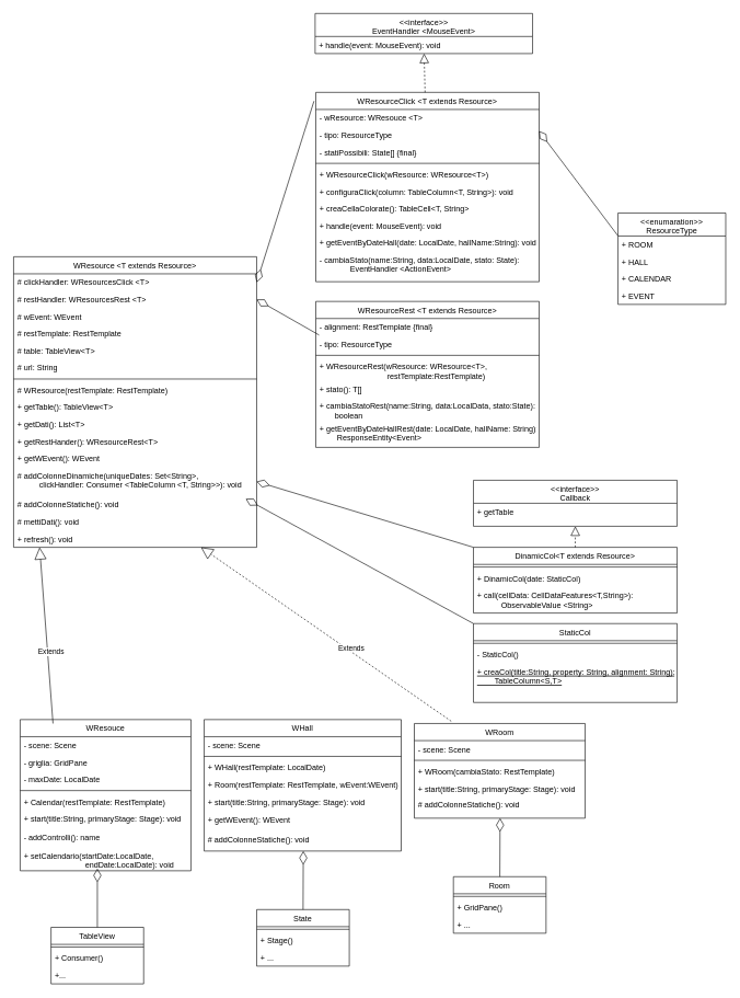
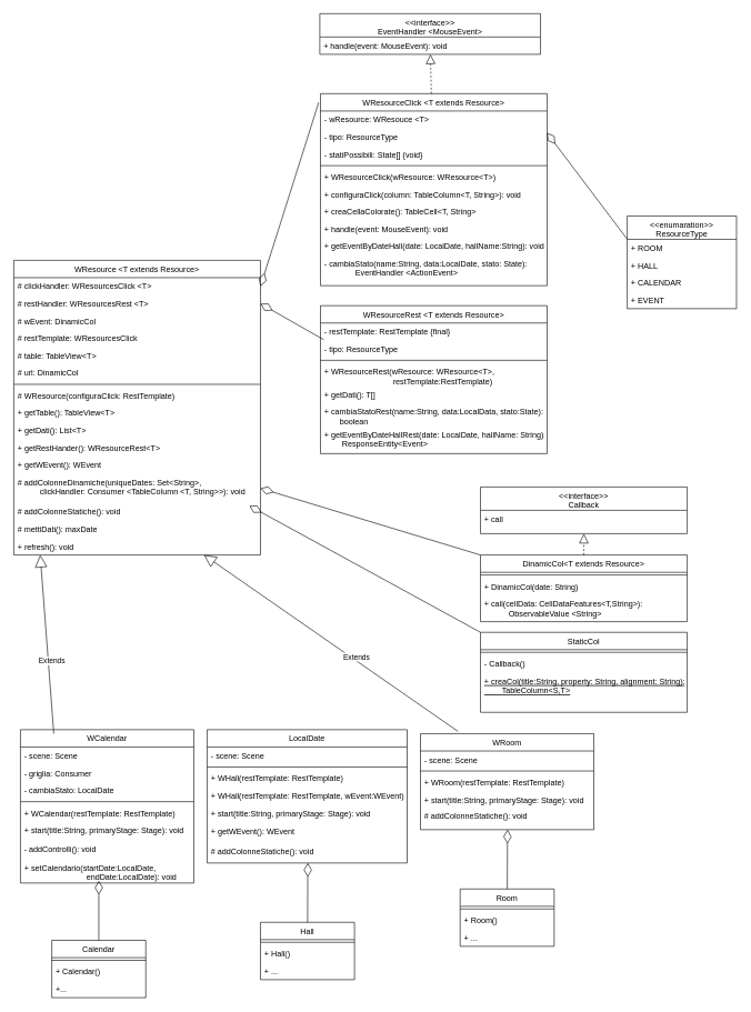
- <mxCell id="22" value="- statiPossibili: State[] {final}" style="text;align=left;verticalAlign=top;spacingLeft=4;spacingRight=4;overflow=hidden;rotatable=0;points=[[0,0.5],[1,0.5]];portConstraint=eastwest;fontStyle=0" parent="19" vertex="1"><mxGeometry y="78" width="340" height="26" as="geometry" /></mxCell>
+ <mxCell id="22" value="- statiPossibili: State[] {void}" style="text;align=left;verticalAlign=top;spacingLeft=4;spacingRight=4;overflow=hidden;rotatable=0;points=[[0,0.5],[1,0.5]];portConstraint=eastwest;fontStyle=0" parent="19" vertex="1"><mxGeometry y="78" width="340" height="26" as="geometry" /></mxCell>
- <mxCell id="5" value="# wEvent: WEvent" style="text;align=left;verticalAlign=top;spacingLeft=4;spacingRight=4;overflow=hidden;rotatable=0;points=[[0,0.5],[1,0.5]];portConstraint=eastwest;fontStyle=0" parent="2" vertex="1"><mxGeometry y="78" width="370" height="26" as="geometry" /></mxCell>
+ <mxCell id="5" value="# wEvent: DinamicCol" style="text;align=left;verticalAlign=top;spacingLeft=4;spacingRight=4;overflow=hidden;rotatable=0;points=[[0,0.5],[1,0.5]];portConstraint=eastwest;fontStyle=0" parent="2" vertex="1"><mxGeometry y="78" width="370" height="26" as="geometry" /></mxCell>
- <mxCell id="41" value="- alignment: RestTemplate {final}" style="text;align=left;verticalAlign=top;spacingLeft=4;spacingRight=4;overflow=hidden;rotatable=0;points=[[0,0.5],[1,0.5]];portConstraint=eastwest;fontStyle=0" parent="40" vertex="1"><mxGeometry y="26" width="340" height="26" as="geometry" /></mxCell>
+ <mxCell id="41" value="- restTemplate: RestTemplate {final}" style="text;align=left;verticalAlign=top;spacingLeft=4;spacingRight=4;overflow=hidden;rotatable=0;points=[[0,0.5],[1,0.5]];portConstraint=eastwest;fontStyle=0" parent="40" vertex="1"><mxGeometry y="26" width="340" height="26" as="geometry" /></mxCell>
- <mxCell id="6" value="# restTemplate: RestTemplate" style="text;align=left;verticalAlign=top;spacingLeft=4;spacingRight=4;overflow=hidden;rotatable=0;points=[[0,0.5],[1,0.5]];portConstraint=eastwest;fontStyle=0" parent="2" vertex="1"><mxGeometry y="104" width="370" height="26" as="geometry" /></mxCell>
+ <mxCell id="6" value="# restTemplate: WResourcesClick" style="text;align=left;verticalAlign=top;spacingLeft=4;spacingRight=4;overflow=hidden;rotatable=0;points=[[0,0.5],[1,0.5]];portConstraint=eastwest;fontStyle=0" parent="2" vertex="1"><mxGeometry y="104" width="370" height="26" as="geometry" /></mxCell>
- <mxCell id="8" value="# url: String" style="text;align=left;verticalAlign=top;spacingLeft=4;spacingRight=4;overflow=hidden;rotatable=0;points=[[0,0.5],[1,0.5]];portConstraint=eastwest;fontStyle=0" parent="2" vertex="1"><mxGeometry y="156" width="370" height="26" as="geometry" /></mxCell>
+ <mxCell id="8" value="# url: DinamicCol" style="text;align=left;verticalAlign=top;spacingLeft=4;spacingRight=4;overflow=hidden;rotatable=0;points=[[0,0.5],[1,0.5]];portConstraint=eastwest;fontStyle=0" parent="2" vertex="1"><mxGeometry y="156" width="370" height="26" as="geometry" /></mxCell>
- <mxCell id="45" value="+ stato(): T[]" style="text;align=left;verticalAlign=top;spacingLeft=4;spacingRight=4;overflow=hidden;rotatable=0;points=[[0,0.5],[1,0.5]];portConstraint=eastwest;fontStyle=0" parent="40" vertex="1"><mxGeometry y="120" width="340" height="26" as="geometry" /></mxCell>
+ <mxCell id="45" value="+ getDati(): T[]" style="text;align=left;verticalAlign=top;spacingLeft=4;spacingRight=4;overflow=hidden;rotatable=0;points=[[0,0.5],[1,0.5]];portConstraint=eastwest;fontStyle=0" parent="40" vertex="1"><mxGeometry y="120" width="340" height="26" as="geometry" /></mxCell>
- <mxCell id="10" value="# WResource(restTemplate: RestTemplate)" style="text;align=left;verticalAlign=top;spacingLeft=4;spacingRight=4;overflow=hidden;rotatable=0;points=[[0,0.5],[1,0.5]];portConstraint=eastwest;fontStyle=0" parent="2" vertex="1"><mxGeometry y="190" width="370" height="26" as="geometry" /></mxCell>
+ <mxCell id="10" value="# WResource(configuraClick: RestTemplate)" style="text;align=left;verticalAlign=top;spacingLeft=4;spacingRight=4;overflow=hidden;rotatable=0;points=[[0,0.5],[1,0.5]];portConstraint=eastwest;fontStyle=0" parent="2" vertex="1"><mxGeometry y="190" width="370" height="26" as="geometry" /></mxCell>
- <mxCell id="59" value="+ getTable" style="text;align=left;verticalAlign=top;spacingLeft=4;spacingRight=4;overflow=hidden;rotatable=0;points=[[0,0.5],[1,0.5]];portConstraint=eastwest;" parent="58" vertex="1"><mxGeometry y="35" width="310" height="26" as="geometry" /></mxCell>
+ <mxCell id="59" value="+ call" style="text;align=left;verticalAlign=top;spacingLeft=4;spacingRight=4;overflow=hidden;rotatable=0;points=[[0,0.5],[1,0.5]];portConstraint=eastwest;" parent="58" vertex="1"><mxGeometry y="35" width="310" height="26" as="geometry" /></mxCell>
- <mxCell id="17" value="# mettiDati(): void" style="text;align=left;verticalAlign=top;spacingLeft=4;spacingRight=4;overflow=hidden;rotatable=0;points=[[0,0.5],[1,0.5]];portConstraint=eastwest;" parent="2" vertex="1"><mxGeometry y="390" width="370" height="26" as="geometry" /></mxCell>
+ <mxCell id="17" value="# mettiDati(): maxDate" style="text;align=left;verticalAlign=top;spacingLeft=4;spacingRight=4;overflow=hidden;rotatable=0;points=[[0,0.5],[1,0.5]];portConstraint=eastwest;" parent="2" vertex="1"><mxGeometry y="390" width="370" height="26" as="geometry" /></mxCell>
- <mxCell id="56" value="+ DinamicCol(date: StaticCol)" style="text;align=left;verticalAlign=top;spacingLeft=4;spacingRight=4;overflow=hidden;rotatable=0;points=[[0,0.5],[1,0.5]];portConstraint=eastwest;fontStyle=0" parent="54" vertex="1"><mxGeometry y="34" width="310" height="26" as="geometry" /></mxCell>
+ <mxCell id="56" value="+ DinamicCol(date: String)" style="text;align=left;verticalAlign=top;spacingLeft=4;spacingRight=4;overflow=hidden;rotatable=0;points=[[0,0.5],[1,0.5]];portConstraint=eastwest;fontStyle=0" parent="54" vertex="1"><mxGeometry y="34" width="310" height="26" as="geometry" /></mxCell>
- <mxCell id="68" value="Extends" style="endArrow=block;endSize=16;endFill=0;html=1;rounded=0;exitX=0.216;exitY=-0.024;exitDx=0;exitDy=0;entryX=0.771;entryY=1.001;entryDx=0;entryDy=0;entryPerimeter=0;exitPerimeter=0;dashed=1;" parent="1" source="62" target="18" edge="1"><mxGeometry x="-0.186" y="-5" width="160" relative="1" as="geometry"><mxPoint x="80" y="748" as="sourcePoint" /><mxPoint x="94" y="620" as="targetPoint" /><mxPoint as="offset" /></mxGeometry></mxCell>
+ <mxCell id="68" value="Extends" style="endArrow=block;endSize=16;endFill=0;html=1;rounded=0;exitX=0.216;exitY=-0.024;exitDx=0;exitDy=0;entryX=0.771;entryY=1.001;entryDx=0;entryDy=0;entryPerimeter=0;exitPerimeter=0;" parent="1" source="62" target="18" edge="1"><mxGeometry x="-0.186" y="-5" width="160" relative="1" as="geometry"><mxPoint x="80" y="748" as="sourcePoint" /><mxPoint x="94" y="620" as="targetPoint" /><mxPoint as="offset" /></mxGeometry></mxCell>
- <mxCell id="51" value="- StaticCol()" style="text;align=left;verticalAlign=top;spacingLeft=4;spacingRight=4;overflow=hidden;rotatable=0;points=[[0,0.5],[1,0.5]];portConstraint=eastwest;fontStyle=0" parent="49" vertex="1"><mxGeometry y="34" width="310" height="26" as="geometry" /></mxCell>
+ <mxCell id="51" value="- Callback()" style="text;align=left;verticalAlign=top;spacingLeft=4;spacingRight=4;overflow=hidden;rotatable=0;points=[[0,0.5],[1,0.5]];portConstraint=eastwest;fontStyle=0" parent="49" vertex="1"><mxGeometry y="34" width="310" height="26" as="geometry" /></mxCell>
- <mxCell id="77" value="WResouce" style="swimlane;fontStyle=0;align=center;verticalAlign=top;childLayout=stackLayout;horizontal=1;startSize=26;horizontalStack=0;resizeParent=1;resizeLast=0;collapsible=1;marginBottom=0;rounded=0;shadow=0;strokeWidth=1;" parent="1" vertex="1"><mxGeometry x="30" y="1094" width="260" height="230" as="geometry"><mxRectangle x="230" y="140" width="160" height="26" as="alternateBounds" /></mxGeometry></mxCell>
+ <mxCell id="77" value="WCalendar" style="swimlane;fontStyle=0;align=center;verticalAlign=top;childLayout=stackLayout;horizontal=1;startSize=26;horizontalStack=0;resizeParent=1;resizeLast=0;collapsible=1;marginBottom=0;rounded=0;shadow=0;strokeWidth=1;" parent="1" vertex="1"><mxGeometry x="30" y="1094" width="260" height="230" as="geometry"><mxRectangle x="230" y="140" width="160" height="26" as="alternateBounds" /></mxGeometry></mxCell>
- <mxCell id="69" value="WHall" style="swimlane;fontStyle=0;align=center;verticalAlign=top;childLayout=stackLayout;horizontal=1;startSize=26;horizontalStack=0;resizeParent=1;resizeLast=0;collapsible=1;marginBottom=0;rounded=0;shadow=0;strokeWidth=1;" parent="1" vertex="1"><mxGeometry x="310" y="1094" width="300" height="200" as="geometry"><mxRectangle x="230" y="140" width="160" height="26" as="alternateBounds" /></mxGeometry></mxCell>
+ <mxCell id="69" value="LocalDate" style="swimlane;fontStyle=0;align=center;verticalAlign=top;childLayout=stackLayout;horizontal=1;startSize=26;horizontalStack=0;resizeParent=1;resizeLast=0;collapsible=1;marginBottom=0;rounded=0;shadow=0;strokeWidth=1;" parent="1" vertex="1"><mxGeometry x="310" y="1094" width="300" height="200" as="geometry"><mxRectangle x="230" y="140" width="160" height="26" as="alternateBounds" /></mxGeometry></mxCell>
- <mxCell id="79" value="- griglia: GridPane" style="text;align=left;verticalAlign=top;spacingLeft=4;spacingRight=4;overflow=hidden;rotatable=0;points=[[0,0.5],[1,0.5]];portConstraint=eastwest;fontStyle=0" parent="77" vertex="1"><mxGeometry y="52" width="260" height="26" as="geometry" /></mxCell>
+ <mxCell id="79" value="- griglia: Consumer" style="text;align=left;verticalAlign=top;spacingLeft=4;spacingRight=4;overflow=hidden;rotatable=0;points=[[0,0.5],[1,0.5]];portConstraint=eastwest;fontStyle=0" parent="77" vertex="1"><mxGeometry y="52" width="260" height="26" as="geometry" /></mxCell>
- <mxCell id="72" value="+ WHall(restTemplate: LocalDate)" style="text;align=left;verticalAlign=top;spacingLeft=4;spacingRight=4;overflow=hidden;rotatable=0;points=[[0,0.5],[1,0.5]];portConstraint=eastwest;fontStyle=0" parent="69" vertex="1"><mxGeometry y="60" width="300" height="26" as="geometry" /></mxCell>
+ <mxCell id="72" value="+ WHall(restTemplate: RestTemplate)" style="text;align=left;verticalAlign=top;spacingLeft=4;spacingRight=4;overflow=hidden;rotatable=0;points=[[0,0.5],[1,0.5]];portConstraint=eastwest;fontStyle=0" parent="69" vertex="1"><mxGeometry y="60" width="300" height="26" as="geometry" /></mxCell>
- <mxCell id="65" value="+ WRoom(cambiaStato: RestTemplate)" style="text;align=left;verticalAlign=top;spacingLeft=4;spacingRight=4;overflow=hidden;rotatable=0;points=[[0,0.5],[1,0.5]];portConstraint=eastwest;fontStyle=0" parent="62" vertex="1"><mxGeometry y="60" width="260" height="26" as="geometry" /></mxCell>
+ <mxCell id="65" value="+ WRoom(restTemplate: RestTemplate)" style="text;align=left;verticalAlign=top;spacingLeft=4;spacingRight=4;overflow=hidden;rotatable=0;points=[[0,0.5],[1,0.5]];portConstraint=eastwest;fontStyle=0" parent="62" vertex="1"><mxGeometry y="60" width="260" height="26" as="geometry" /></mxCell>
- <mxCell id="80" value="- maxDate: LocalDate" style="text;align=left;verticalAlign=top;spacingLeft=4;spacingRight=4;overflow=hidden;rotatable=0;points=[[0,0.5],[1,0.5]];portConstraint=eastwest;fontStyle=0" parent="77" vertex="1"><mxGeometry y="78" width="260" height="26" as="geometry" /></mxCell>
+ <mxCell id="80" value="- cambiaStato: LocalDate" style="text;align=left;verticalAlign=top;spacingLeft=4;spacingRight=4;overflow=hidden;rotatable=0;points=[[0,0.5],[1,0.5]];portConstraint=eastwest;fontStyle=0" parent="77" vertex="1"><mxGeometry y="78" width="260" height="26" as="geometry" /></mxCell>
- <mxCell id="73" value="+ Room(restTemplate: RestTemplate, wEvent:WEvent)" style="text;align=left;verticalAlign=top;spacingLeft=4;spacingRight=4;overflow=hidden;rotatable=0;points=[[0,0.5],[1,0.5]];portConstraint=eastwest;fontStyle=0" parent="69" vertex="1"><mxGeometry y="86" width="300" height="26" as="geometry" /></mxCell>
+ <mxCell id="73" value="+ WHall(restTemplate: RestTemplate, wEvent:WEvent)" style="text;align=left;verticalAlign=top;spacingLeft=4;spacingRight=4;overflow=hidden;rotatable=0;points=[[0,0.5],[1,0.5]];portConstraint=eastwest;fontStyle=0" parent="69" vertex="1"><mxGeometry y="86" width="300" height="26" as="geometry" /></mxCell>
- <mxCell id="82" value="+ Calendar(restTemplate: RestTemplate)" style="text;align=left;verticalAlign=top;spacingLeft=4;spacingRight=4;overflow=hidden;rotatable=0;points=[[0,0.5],[1,0.5]];portConstraint=eastwest;fontStyle=0" parent="77" vertex="1"><mxGeometry y="112" width="260" height="26" as="geometry" /></mxCell>
+ <mxCell id="82" value="+ WCalendar(restTemplate: RestTemplate)" style="text;align=left;verticalAlign=top;spacingLeft=4;spacingRight=4;overflow=hidden;rotatable=0;points=[[0,0.5],[1,0.5]];portConstraint=eastwest;fontStyle=0" parent="77" vertex="1"><mxGeometry y="112" width="260" height="26" as="geometry" /></mxCell>
- <mxCell id="84" value="- addControlli(): name" style="text;align=left;verticalAlign=top;spacingLeft=4;spacingRight=4;overflow=hidden;rotatable=0;points=[[0,0.5],[1,0.5]];portConstraint=eastwest;fontFamily=Helvetica;fontSize=12;fontColor=default;fontStyle=0;" parent="77" vertex="1"><mxGeometry y="166" width="260" height="28" as="geometry" /></mxCell>
+ <mxCell id="84" value="- addControlli(): void" style="text;align=left;verticalAlign=top;spacingLeft=4;spacingRight=4;overflow=hidden;rotatable=0;points=[[0,0.5],[1,0.5]];portConstraint=eastwest;fontFamily=Helvetica;fontSize=12;fontColor=default;fontStyle=0;" parent="77" vertex="1"><mxGeometry y="166" width="260" height="28" as="geometry" /></mxCell>
- <mxCell id="99" value="+ GridPane()" style="text;align=left;verticalAlign=top;spacingLeft=4;spacingRight=4;overflow=hidden;rotatable=0;points=[[0,0.5],[1,0.5]];portConstraint=eastwest;" vertex="1" parent="97"><mxGeometry y="34" width="141" height="26" as="geometry" /></mxCell>
+ <mxCell id="99" value="+ Room()" style="text;align=left;verticalAlign=top;spacingLeft=4;spacingRight=4;overflow=hidden;rotatable=0;points=[[0,0.5],[1,0.5]];portConstraint=eastwest;" vertex="1" parent="97"><mxGeometry y="34" width="141" height="26" as="geometry" /></mxCell>
- <mxCell id="92" value="State" style="swimlane;fontStyle=0;align=center;verticalAlign=top;childLayout=stackLayout;horizontal=1;startSize=26;horizontalStack=0;resizeParent=1;resizeLast=0;collapsible=1;marginBottom=0;rounded=0;shadow=0;strokeWidth=1;" vertex="1" parent="1"><mxGeometry x="390" y="1383" width="141" height="86" as="geometry"><mxRectangle x="130" y="380" width="160" height="26" as="alternateBounds" /></mxGeometry></mxCell>
+ <mxCell id="92" value="Hall" style="swimlane;fontStyle=0;align=center;verticalAlign=top;childLayout=stackLayout;horizontal=1;startSize=26;horizontalStack=0;resizeParent=1;resizeLast=0;collapsible=1;marginBottom=0;rounded=0;shadow=0;strokeWidth=1;" vertex="1" parent="1"><mxGeometry x="390" y="1383" width="141" height="86" as="geometry"><mxRectangle x="130" y="380" width="160" height="26" as="alternateBounds" /></mxGeometry></mxCell>
- <mxCell id="87" value="TableView" style="swimlane;fontStyle=0;align=center;verticalAlign=top;childLayout=stackLayout;horizontal=1;startSize=26;horizontalStack=0;resizeParent=1;resizeLast=0;collapsible=1;marginBottom=0;rounded=0;shadow=0;strokeWidth=1;" vertex="1" parent="1"><mxGeometry x="77" y="1410" width="141" height="86" as="geometry"><mxRectangle x="130" y="380" width="160" height="26" as="alternateBounds" /></mxGeometry></mxCell>
+ <mxCell id="87" value="Calendar" style="swimlane;fontStyle=0;align=center;verticalAlign=top;childLayout=stackLayout;horizontal=1;startSize=26;horizontalStack=0;resizeParent=1;resizeLast=0;collapsible=1;marginBottom=0;rounded=0;shadow=0;strokeWidth=1;" vertex="1" parent="1"><mxGeometry x="77" y="1410" width="141" height="86" as="geometry"><mxRectangle x="130" y="380" width="160" height="26" as="alternateBounds" /></mxGeometry></mxCell>
- <mxCell id="94" value="+ Stage()" style="text;align=left;verticalAlign=top;spacingLeft=4;spacingRight=4;overflow=hidden;rotatable=0;points=[[0,0.5],[1,0.5]];portConstraint=eastwest;" vertex="1" parent="92"><mxGeometry y="34" width="141" height="26" as="geometry" /></mxCell>
+ <mxCell id="94" value="+ Hall()" style="text;align=left;verticalAlign=top;spacingLeft=4;spacingRight=4;overflow=hidden;rotatable=0;points=[[0,0.5],[1,0.5]];portConstraint=eastwest;" vertex="1" parent="92"><mxGeometry y="34" width="141" height="26" as="geometry" /></mxCell>
- <mxCell id="89" value="+ Consumer()" style="text;align=left;verticalAlign=top;spacingLeft=4;spacingRight=4;overflow=hidden;rotatable=0;points=[[0,0.5],[1,0.5]];portConstraint=eastwest;" vertex="1" parent="87"><mxGeometry y="34" width="141" height="26" as="geometry" /></mxCell>
+ <mxCell id="89" value="+ Calendar()" style="text;align=left;verticalAlign=top;spacingLeft=4;spacingRight=4;overflow=hidden;rotatable=0;points=[[0,0.5],[1,0.5]];portConstraint=eastwest;" vertex="1" parent="87"><mxGeometry y="34" width="141" height="26" as="geometry" /></mxCell>
